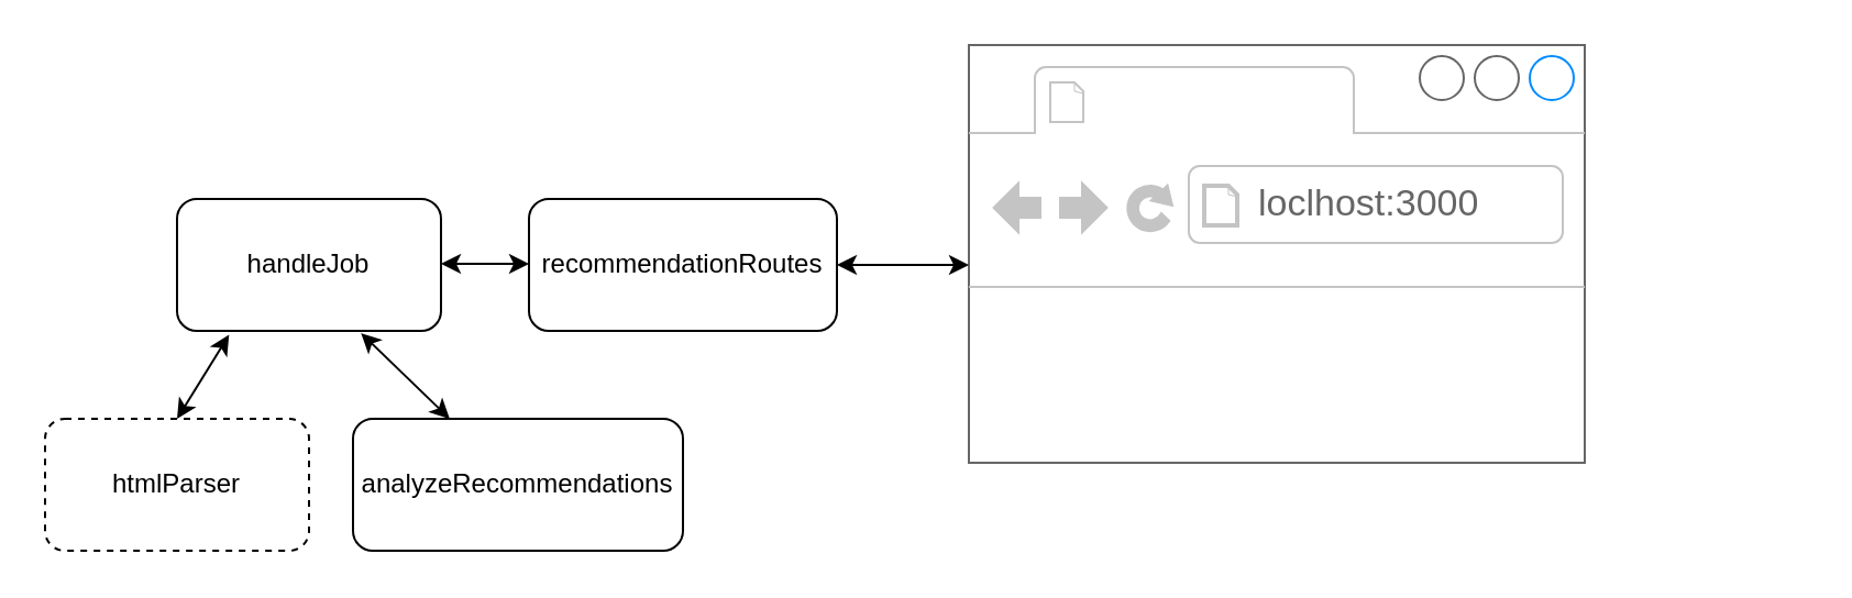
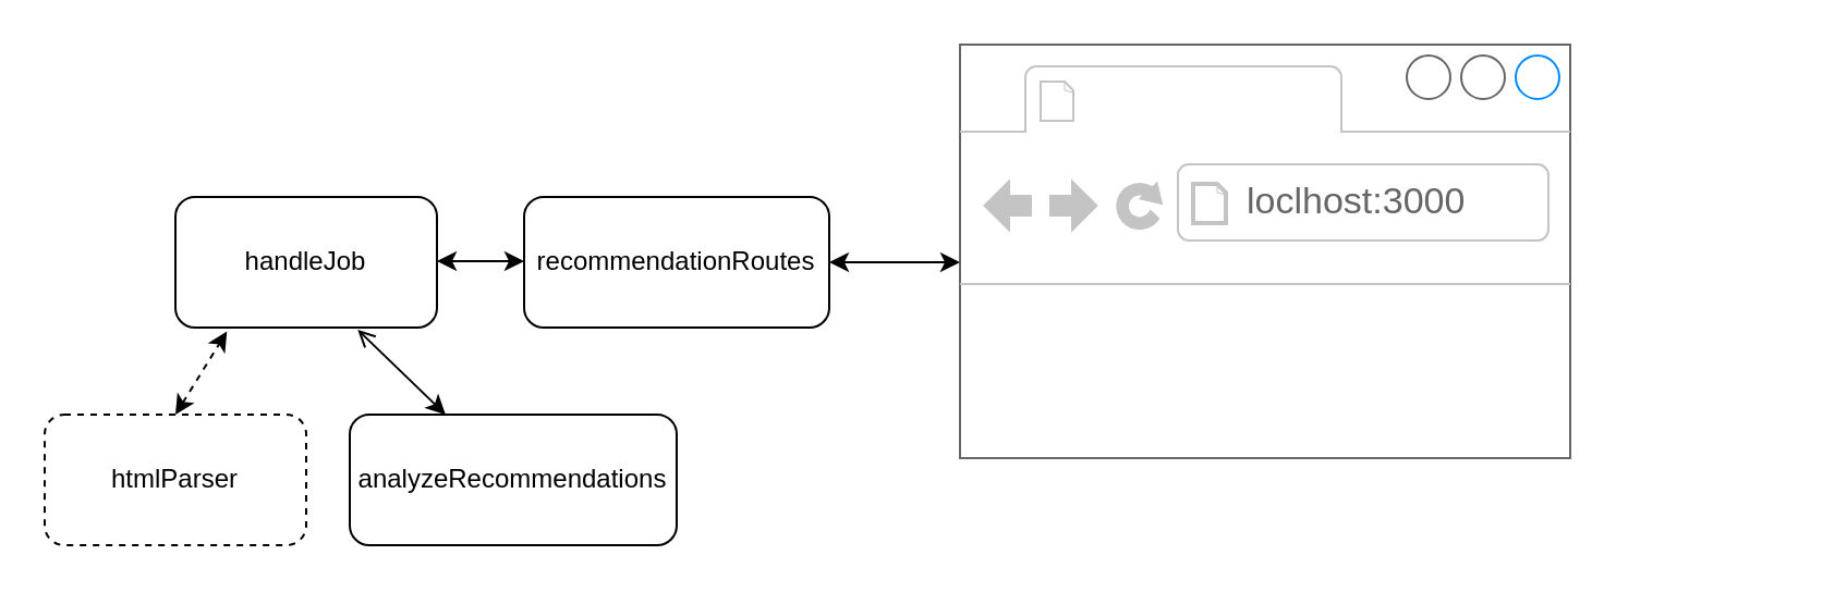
- <mxCell id="11" value="" style="endArrow=classic;startArrow=classic;html=1;entryX=0.697;entryY=1.017;entryDx=0;entryDy=0;entryPerimeter=0;" edge="1" parent="1" source="9" target="6"><mxGeometry width="50" height="50" relative="1" as="geometry"><mxPoint x="10" y="180" as="sourcePoint" /><mxPoint x="83.64" y="131.8" as="targetPoint" /></mxGeometry></mxCell>
+ <mxCell id="11" value="" style="endArrow=open;startArrow=classic;html=1;entryX=0.697;entryY=1.017;entryDx=0;entryDy=0;entryPerimeter=0;" edge="1" parent="1" source="9" target="6"><mxGeometry width="50" height="50" relative="1" as="geometry"><mxPoint x="10" y="180" as="sourcePoint" /><mxPoint x="83.64" y="131.8" as="targetPoint" /></mxGeometry></mxCell>
- <mxCell id="10" value="" style="endArrow=classic;startArrow=classic;html=1;entryX=0.197;entryY=1.03;entryDx=0;entryDy=0;entryPerimeter=0;exitX=0.5;exitY=0;exitDx=0;exitDy=0;" edge="1" parent="1" source="8" target="6"><mxGeometry width="50" height="50" relative="1" as="geometry"><mxPoint x="260" y="330" as="sourcePoint" /><mxPoint x="310" y="280" as="targetPoint" /></mxGeometry></mxCell>
+ <mxCell id="10" value="" style="endArrow=classic;startArrow=classic;html=1;entryX=0.197;entryY=1.03;entryDx=0;entryDy=0;entryPerimeter=0;exitX=0.5;exitY=0;exitDx=0;exitDy=0;dashed=1;" edge="1" parent="1" source="8" target="6"><mxGeometry width="50" height="50" relative="1" as="geometry"><mxPoint x="260" y="330" as="sourcePoint" /><mxPoint x="310" y="280" as="targetPoint" /></mxGeometry></mxCell>
